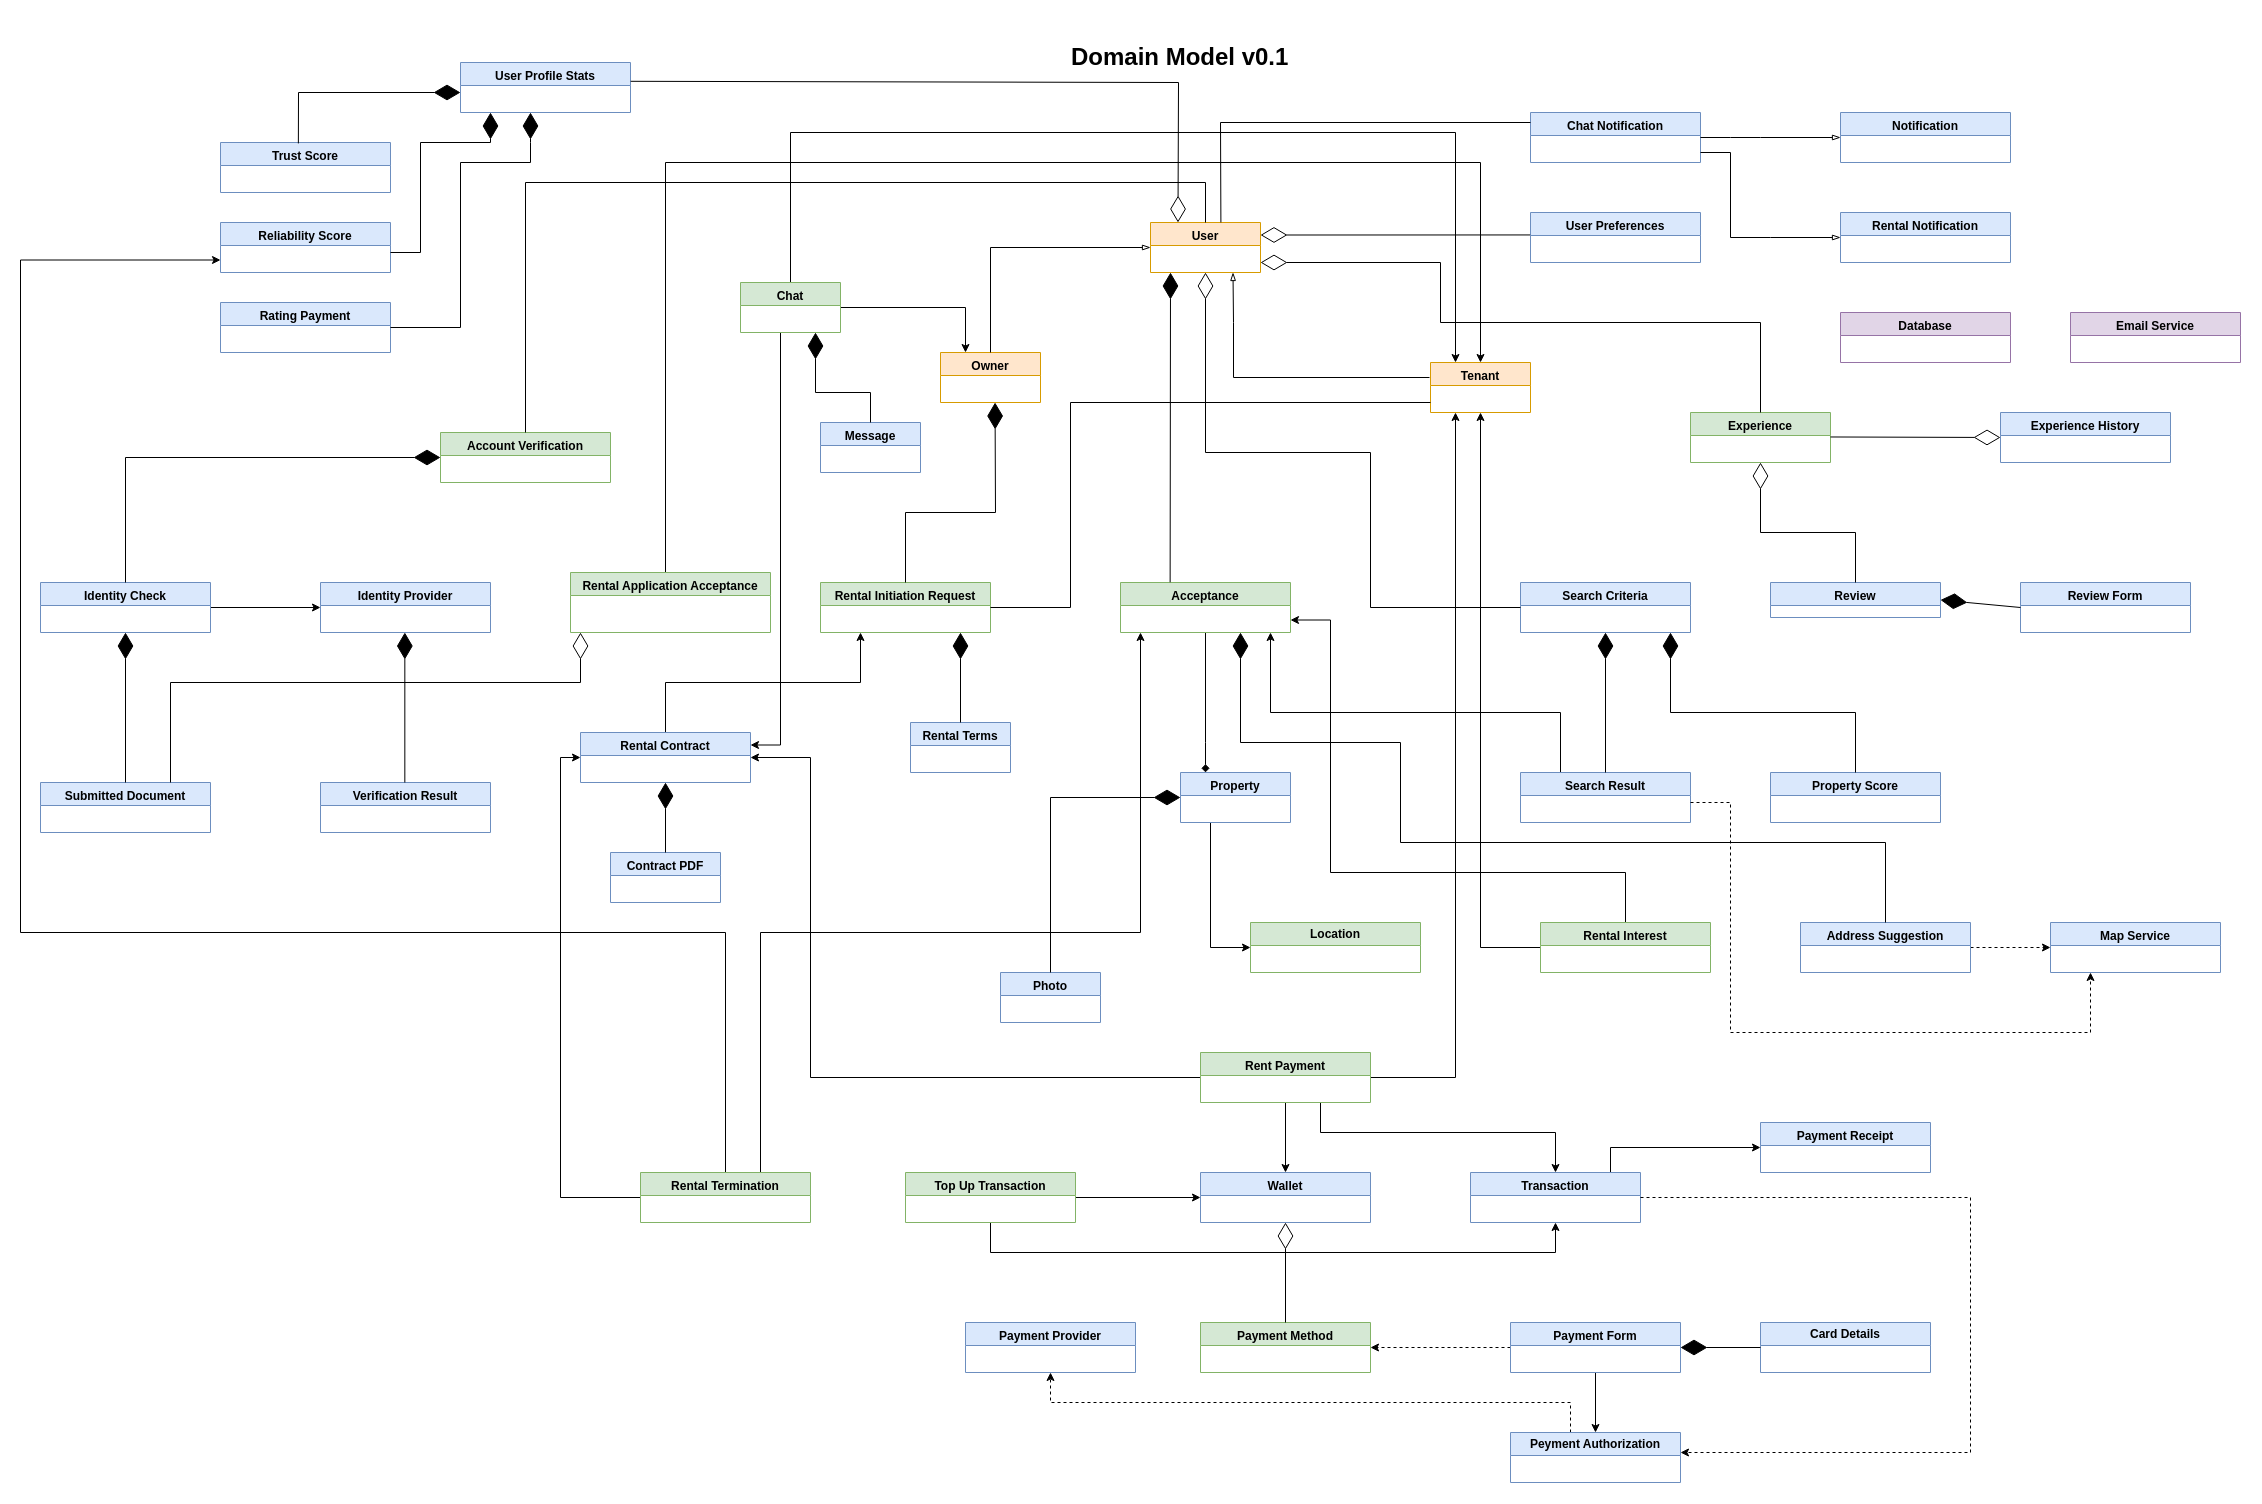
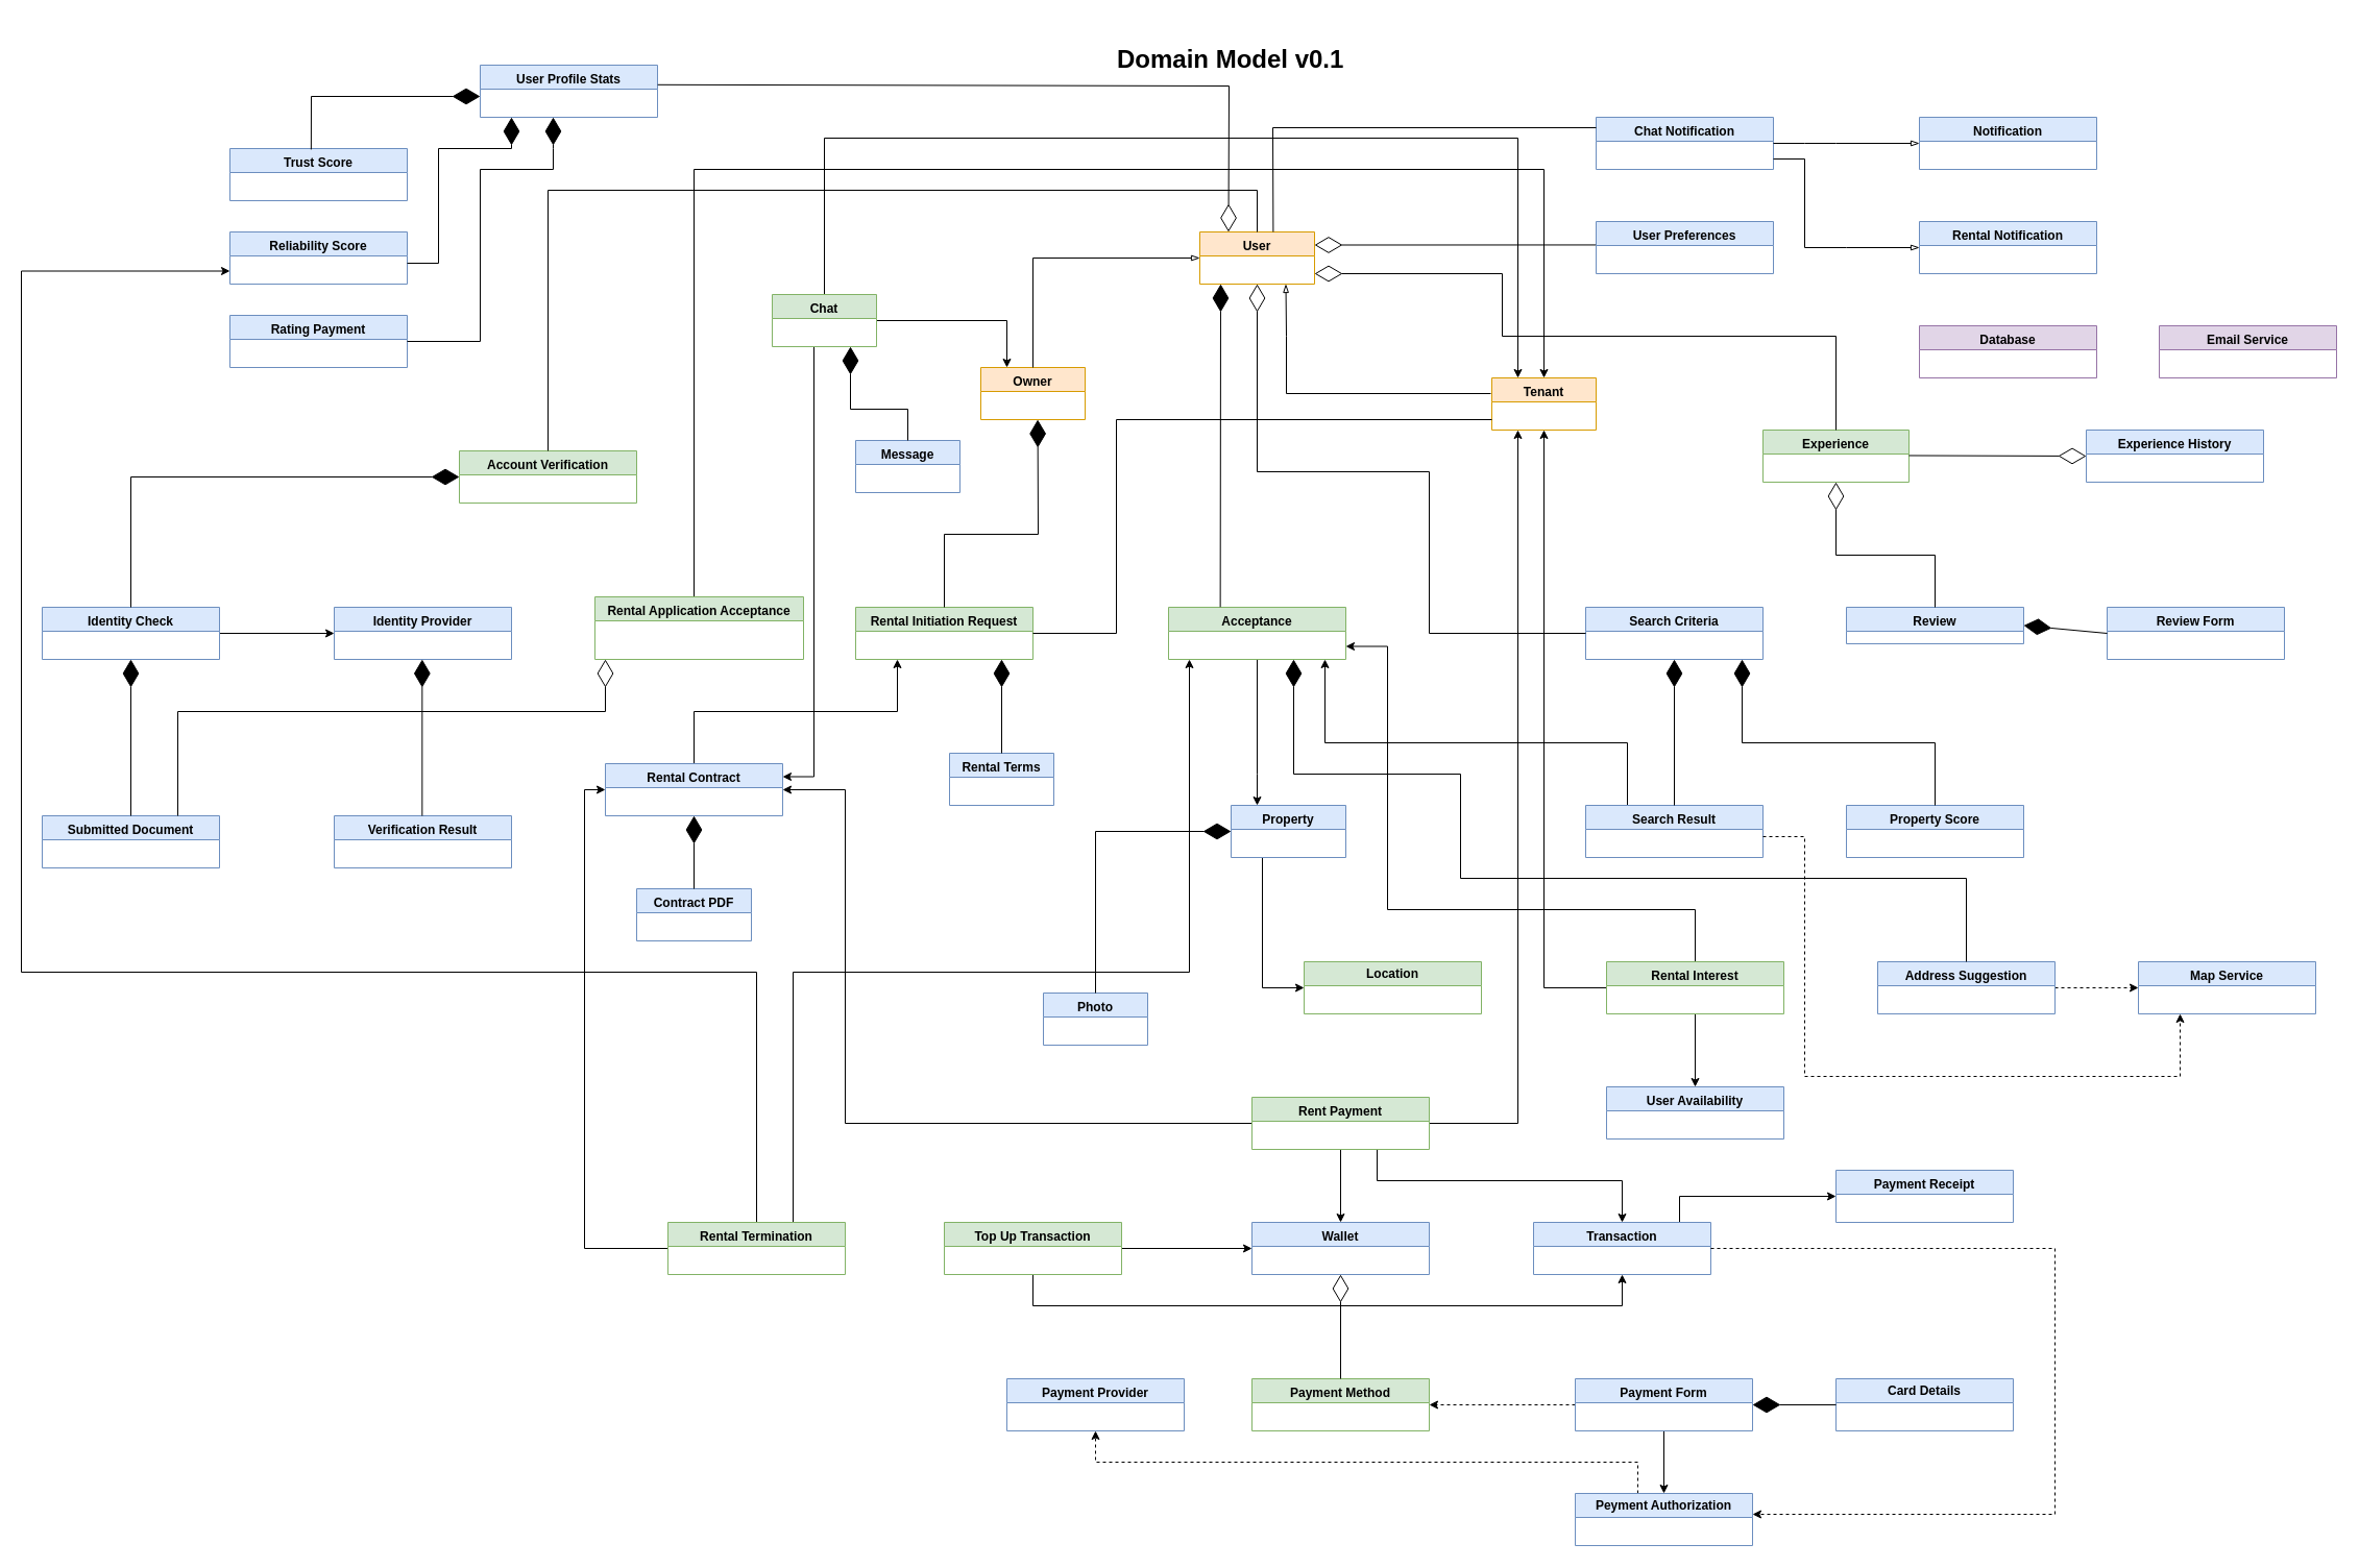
- <mxCell id="11" style="edgeStyle=orthogonalEdgeStyle;rounded=0;orthogonalLoop=1;jettySize=auto;html=1;endArrow=diamond;" parent="1" source="12" target="41" edge="1"><mxGeometry relative="1" as="geometry"><Array as="points"><mxPoint x="1205" y="742" /><mxPoint x="1205" y="742" /></Array></mxGeometry></mxCell>
+ <mxCell id="11" style="edgeStyle=orthogonalEdgeStyle;rounded=0;orthogonalLoop=1;jettySize=auto;html=1;" parent="1" source="12" target="41" edge="1"><mxGeometry relative="1" as="geometry"><Array as="points"><mxPoint x="1205" y="742" /><mxPoint x="1205" y="742" /></Array></mxGeometry></mxCell>
- <mxCell id="42" value="&lt;b style=&quot;font-size: medium; text-align: start;&quot;&gt;&lt;span style=&quot;font-size: 9pt; line-height: 13.8px; font-family: Aptos, sans-serif;&quot;&gt;Photo&lt;/span&gt;&lt;/b&gt;&lt;span style=&quot;font-size: medium; font-weight: 400; text-align: start;&quot;&gt;&lt;/span&gt;" style="swimlane;whiteSpace=wrap;html=1;fillColor=#dae8fc;strokeColor=#6c8ebf;" parent="1" vertex="1"><mxGeometry x="1000" y="972" width="100" height="50" as="geometry"><mxRectangle x="-30" y="310" width="140" height="30" as="alternateBounds" /></mxGeometry></mxCell>
+ <mxCell id="42" value="&lt;b style=&quot;font-size: medium; text-align: start;&quot;&gt;&lt;span style=&quot;font-size: 9pt; line-height: 13.8px; font-family: Aptos, sans-serif;&quot;&gt;Photo&lt;/span&gt;&lt;/b&gt;&lt;span style=&quot;font-size: medium; font-weight: 400; text-align: start;&quot;&gt;&lt;/span&gt;" style="swimlane;whiteSpace=wrap;html=1;fillColor=#dae8fc;strokeColor=#6c8ebf;" parent="1" vertex="1"><mxGeometry x="1000" y="952" width="100" height="50" as="geometry"><mxRectangle x="-30" y="310" width="140" height="30" as="alternateBounds" /></mxGeometry></mxCell>
+ <mxCell id="16" style="edgeStyle=orthogonalEdgeStyle;rounded=0;orthogonalLoop=1;jettySize=auto;html=1;entryX=0.5;entryY=0;entryDx=0;entryDy=0;" parent="1" source="17" target="69" edge="1"><mxGeometry relative="1" as="geometry" /></mxCell>
+ <mxCell id="69" value="&lt;b style=&quot;font-size: medium; text-align: start;&quot;&gt;&lt;span style=&quot;font-size: 9pt; line-height: 13.8px; font-family: Aptos, sans-serif;&quot;&gt;User&lt;/span&gt;&lt;span style=&quot;font-size: 9pt; line-height: 13.8px; font-family: Aptos, sans-serif;&quot;&gt; &lt;/span&gt;&lt;span style=&quot;font-size: 9pt; line-height: 13.8px; font-family: Aptos, sans-serif;&quot;&gt;Availability&lt;/span&gt;&lt;/b&gt;&lt;span style=&quot;font-size: medium; font-weight: 400; text-align: start;&quot;&gt;&lt;/span&gt;" style="swimlane;whiteSpace=wrap;html=1;fillColor=#dae8fc;strokeColor=#6c8ebf;" parent="1" vertex="1"><mxGeometry x="1540" y="1042" width="170" height="50" as="geometry"><mxRectangle x="-30" y="310" width="140" height="30" as="alternateBounds" /></mxGeometry></mxCell>
